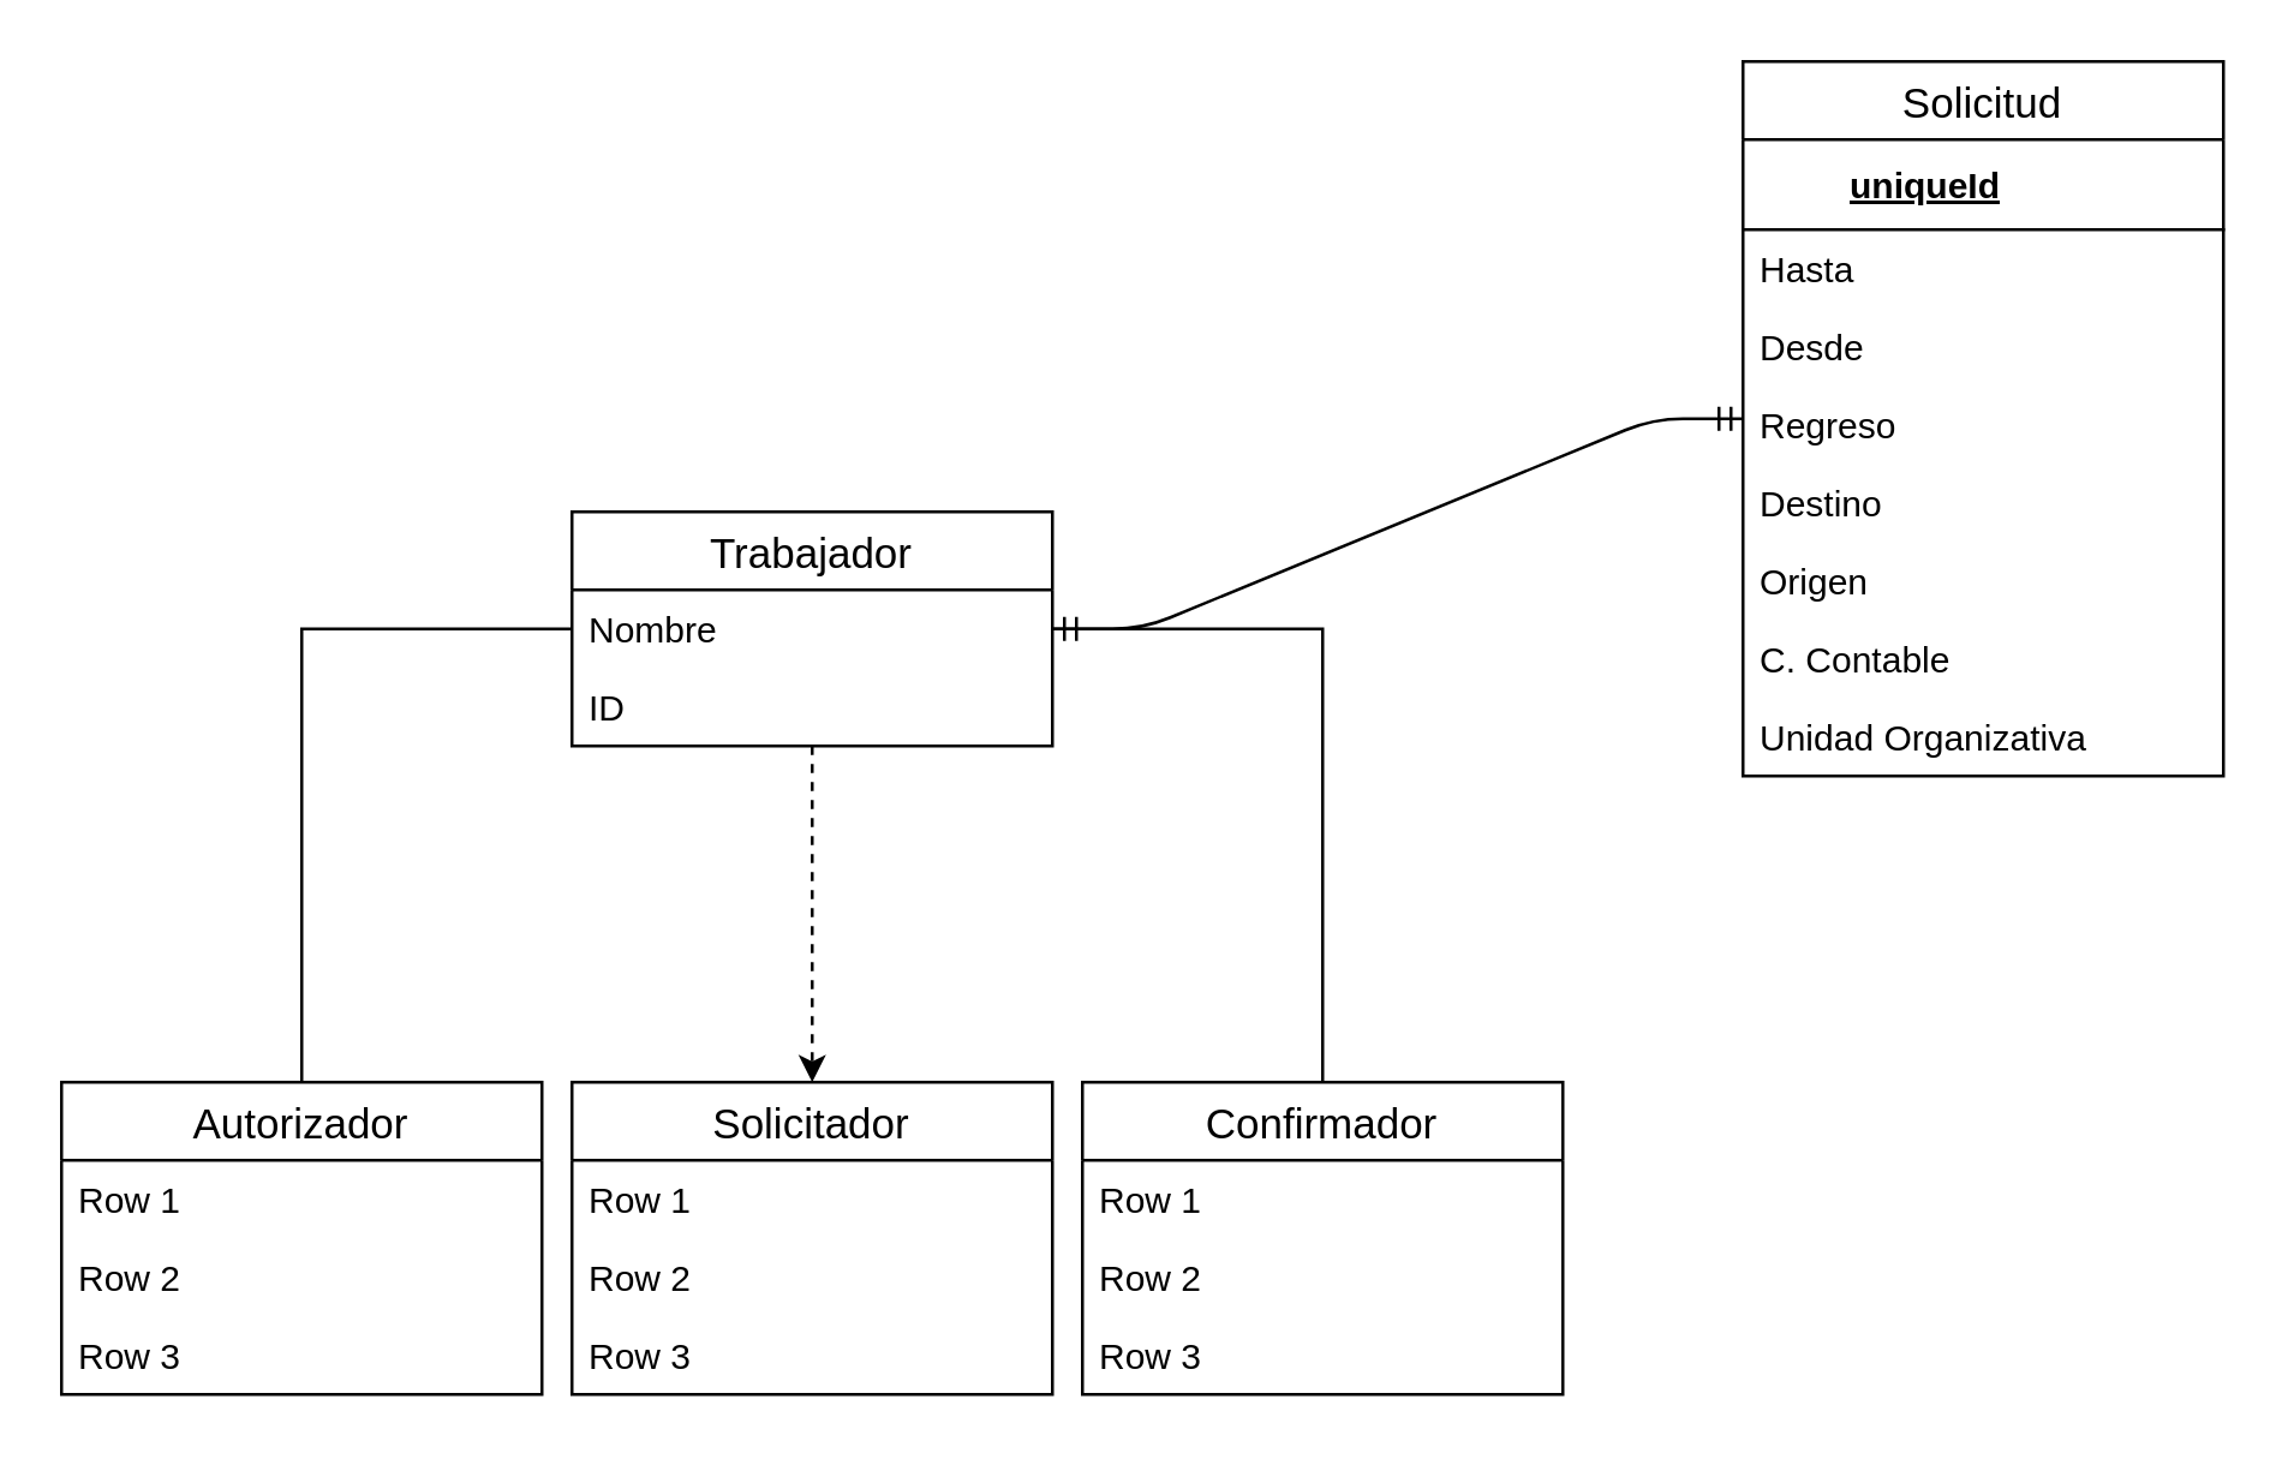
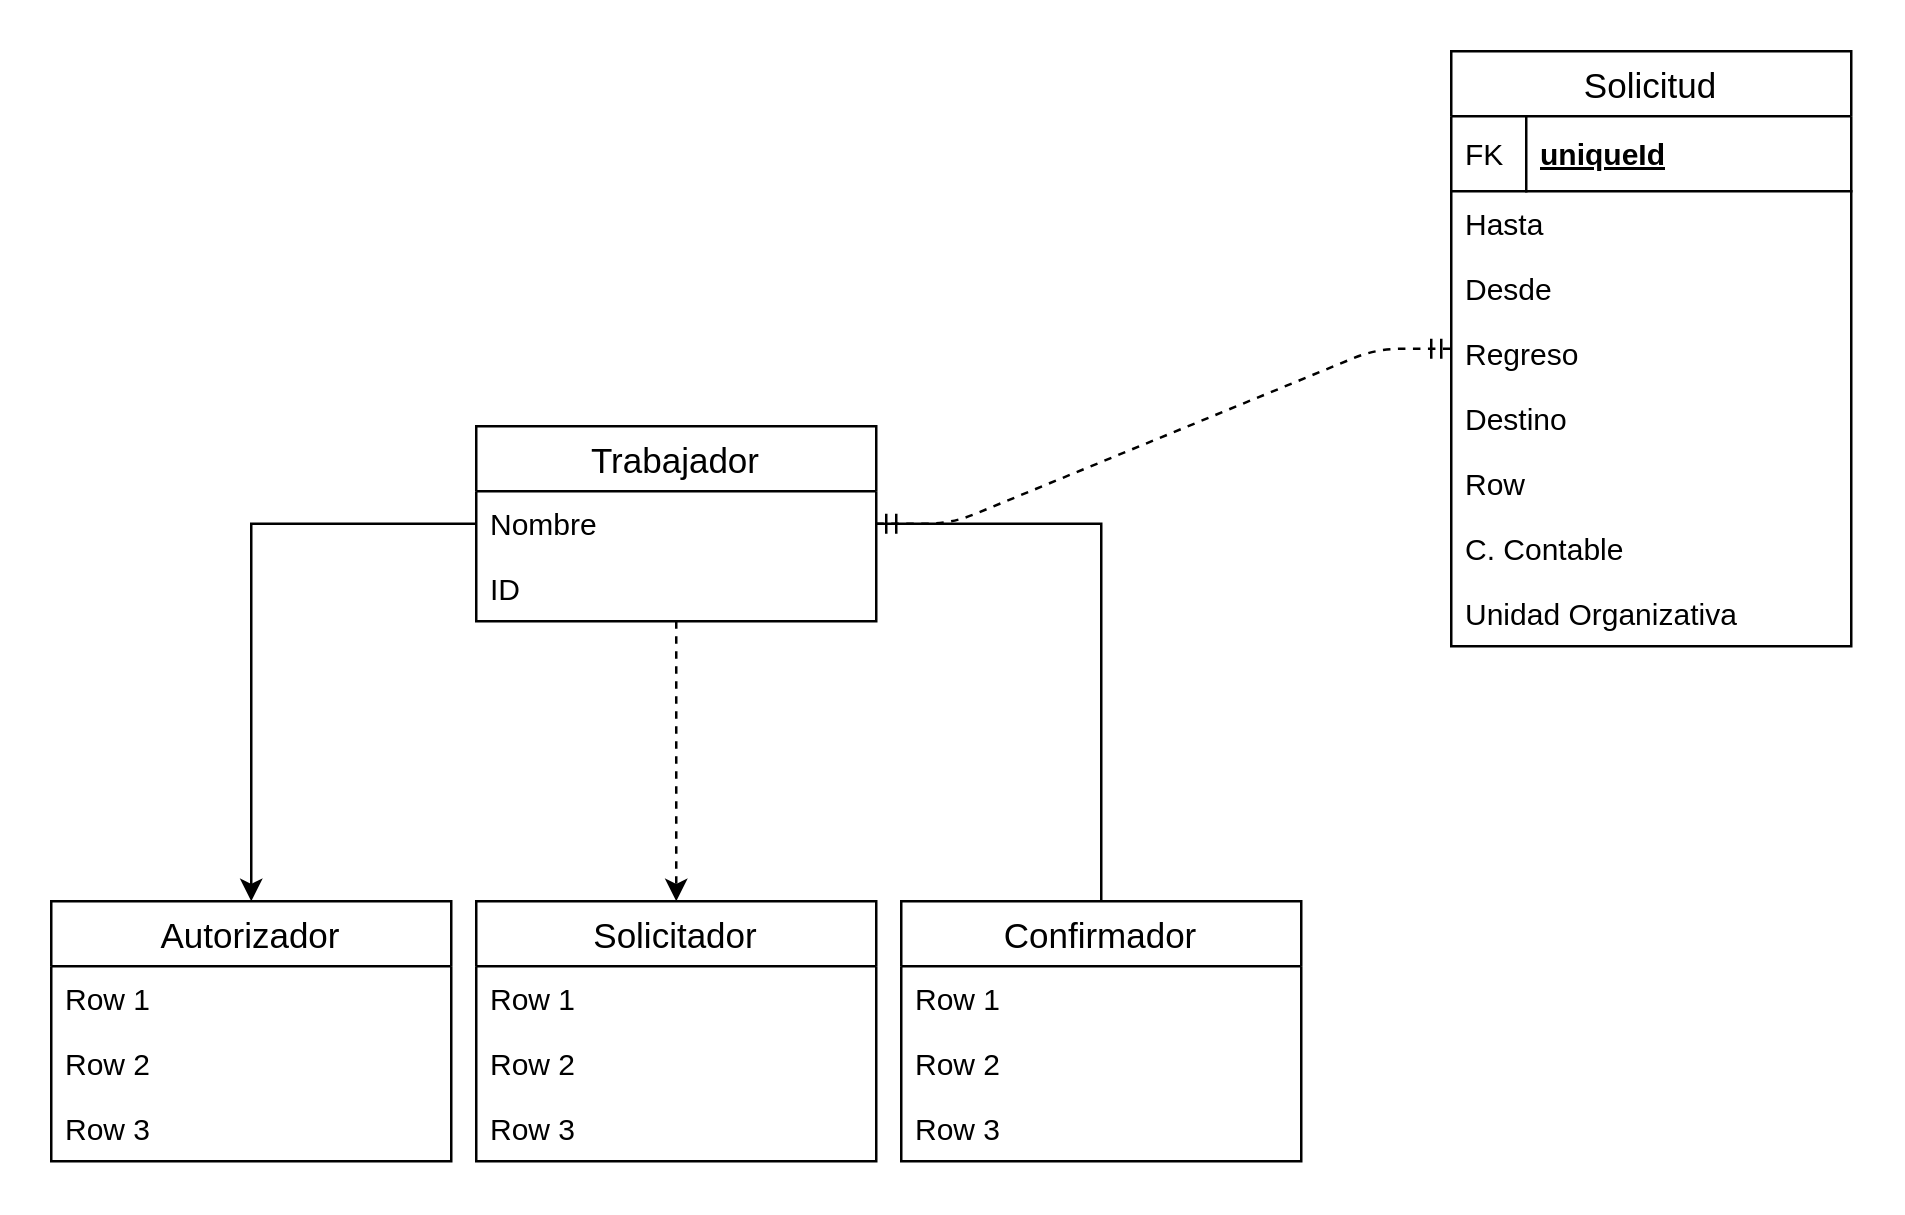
+ <mxCell id="19" value="FK" style="shape=partialRectangle;top=0;left=0;bottom=0;fillColor=none;align=left;verticalAlign=middle;spacingLeft=4;spacingRight=4;overflow=hidden;rotatable=0;points=[];portConstraint=eastwest;part=1;fontSize=12;" vertex="1" connectable="0" parent="18"><mxGeometry width="30" height="30" as="geometry" /></mxCell>
- <mxCell id="27" value="" style="edgeStyle=entityRelationEdgeStyle;fontSize=12;html=1;endArrow=ERmandOne;startArrow=ERmandOne;" edge="1" parent="1" source="28" target="17"><mxGeometry width="100" height="100" relative="1" as="geometry"><mxPoint x="370" y="280" as="sourcePoint" /><mxPoint x="470" y="180" as="targetPoint" /></mxGeometry></mxCell>
+ <mxCell id="27" value="" style="edgeStyle=entityRelationEdgeStyle;fontSize=12;html=1;endArrow=ERmandOne;startArrow=ERmandOne;dashed=1;" edge="1" parent="1" source="28" target="17"><mxGeometry width="100" height="100" relative="1" as="geometry"><mxPoint x="370" y="280" as="sourcePoint" /><mxPoint x="470" y="180" as="targetPoint" /></mxGeometry></mxCell>
- <mxCell id="24" value="Origen" style="text;strokeColor=none;fillColor=none;spacingLeft=4;spacingRight=4;overflow=hidden;rotatable=0;points=[[0,0.5],[1,0.5]];portConstraint=eastwest;fontSize=12;" vertex="1" parent="17"><mxGeometry y="160" width="160" height="26" as="geometry" /></mxCell>
+ <mxCell id="24" value="Row" style="text;strokeColor=none;fillColor=none;spacingLeft=4;spacingRight=4;overflow=hidden;rotatable=0;points=[[0,0.5],[1,0.5]];portConstraint=eastwest;fontSize=12;" vertex="1" parent="17"><mxGeometry y="160" width="160" height="26" as="geometry" /></mxCell>
- <mxCell id="2" style="edgeStyle=orthogonalEdgeStyle;rounded=0;orthogonalLoop=1;jettySize=auto;html=1;endArrow=none;" edge="1" parent="1" source="28" target="13"><mxGeometry relative="1" as="geometry" /></mxCell>
+ <mxCell id="2" style="edgeStyle=orthogonalEdgeStyle;rounded=0;orthogonalLoop=1;jettySize=auto;html=1;" edge="1" parent="1" source="28" target="13"><mxGeometry relative="1" as="geometry" /></mxCell>
